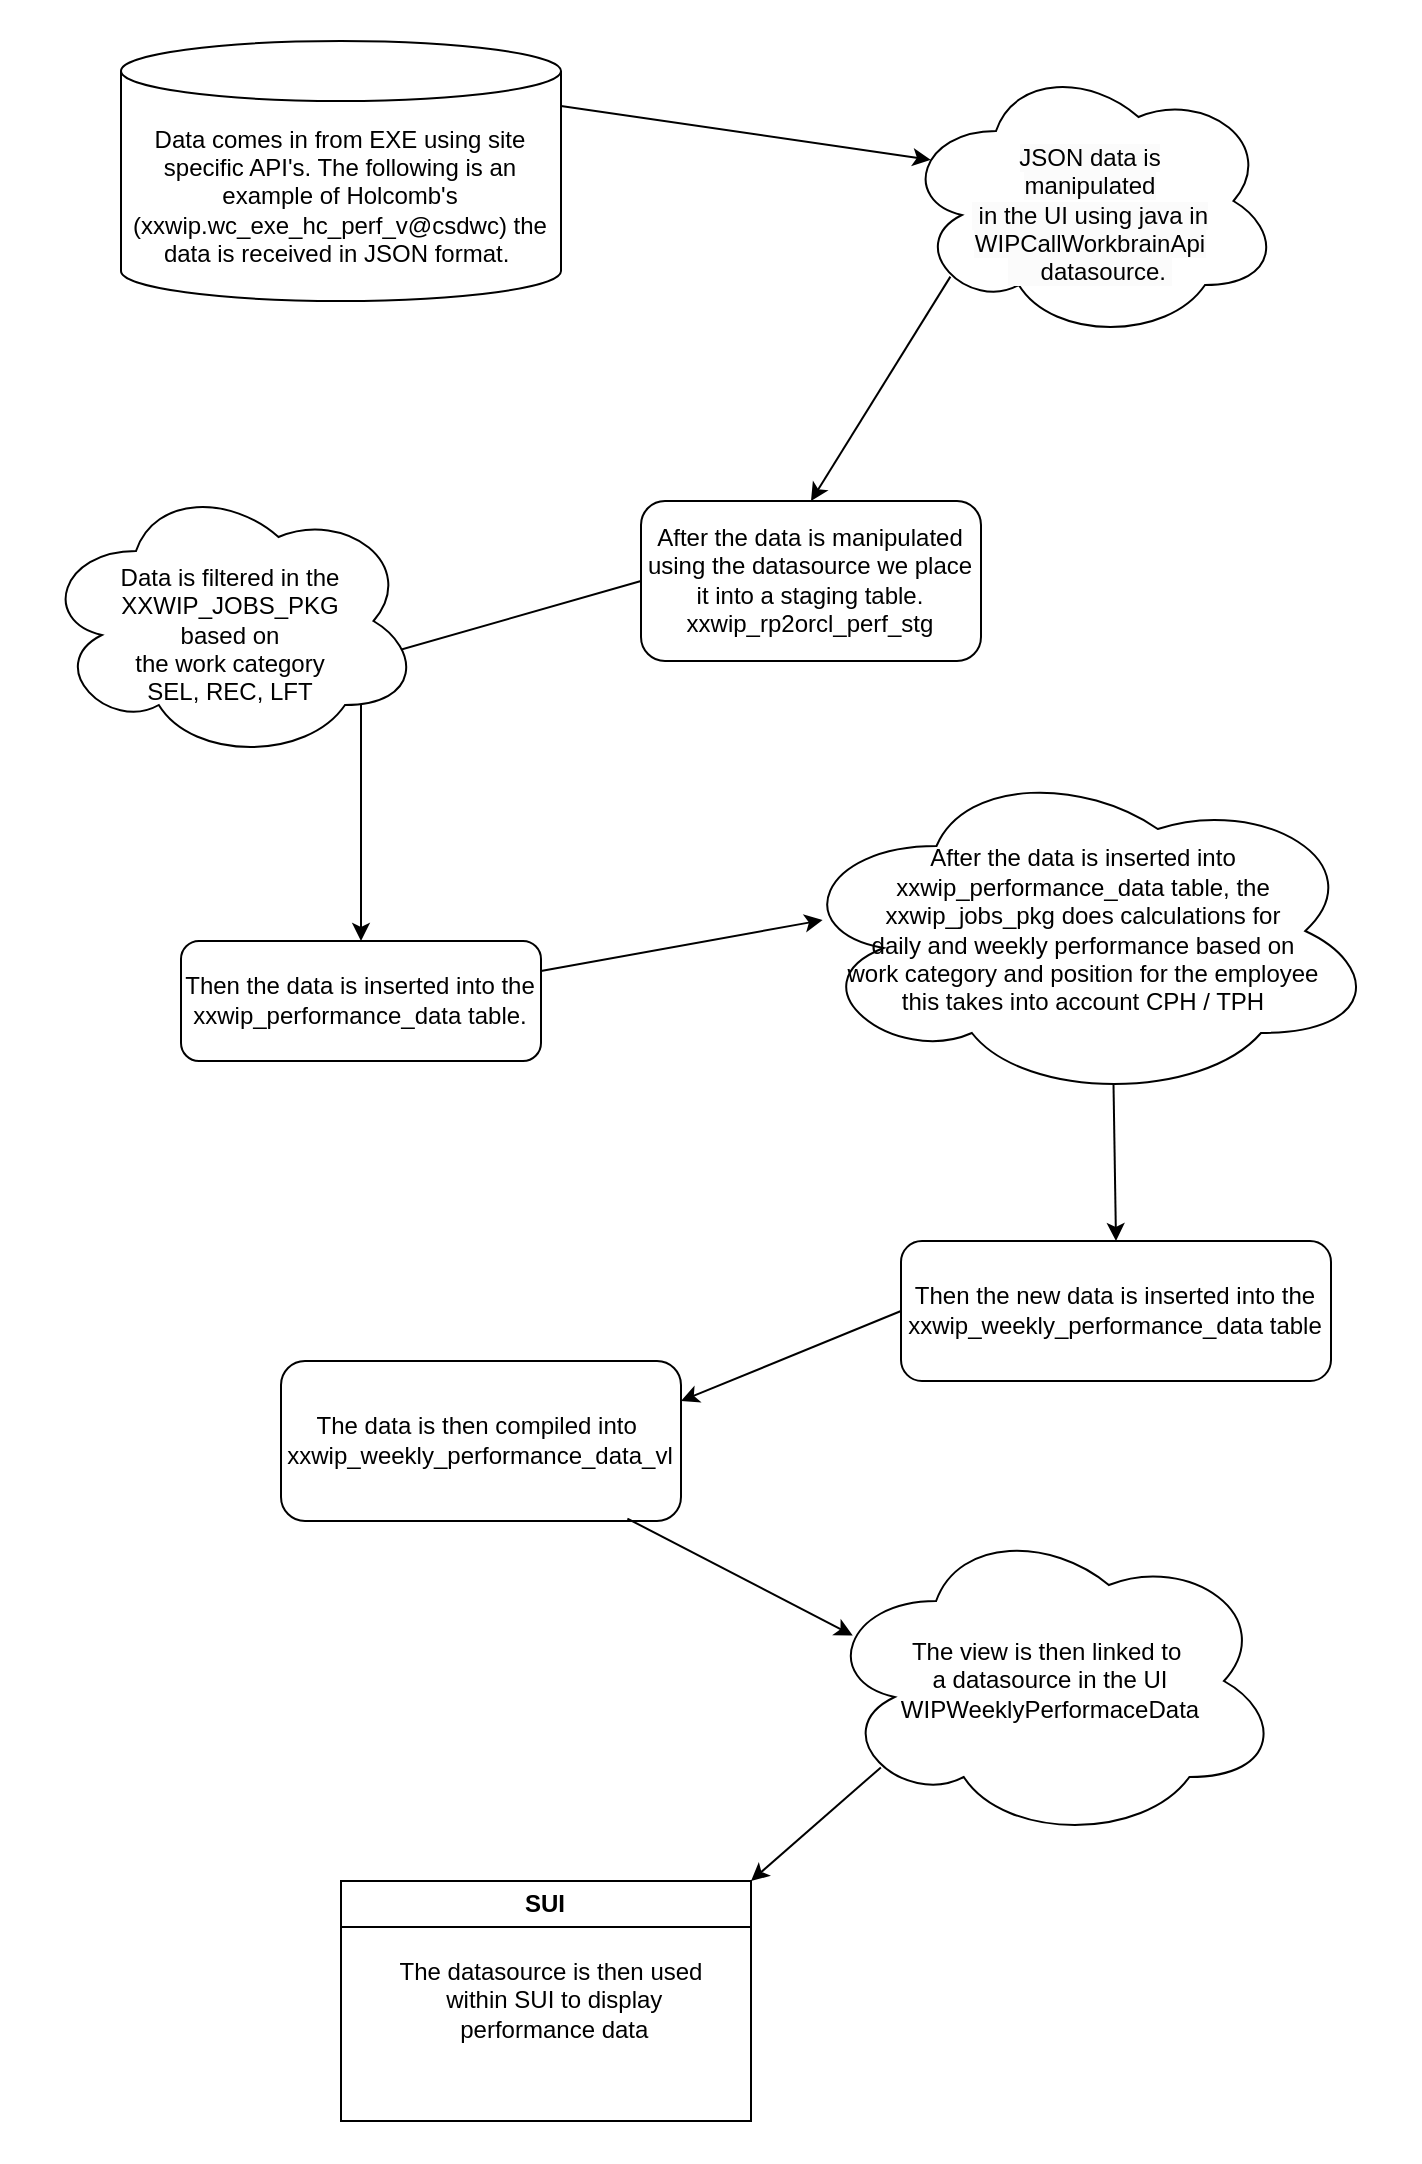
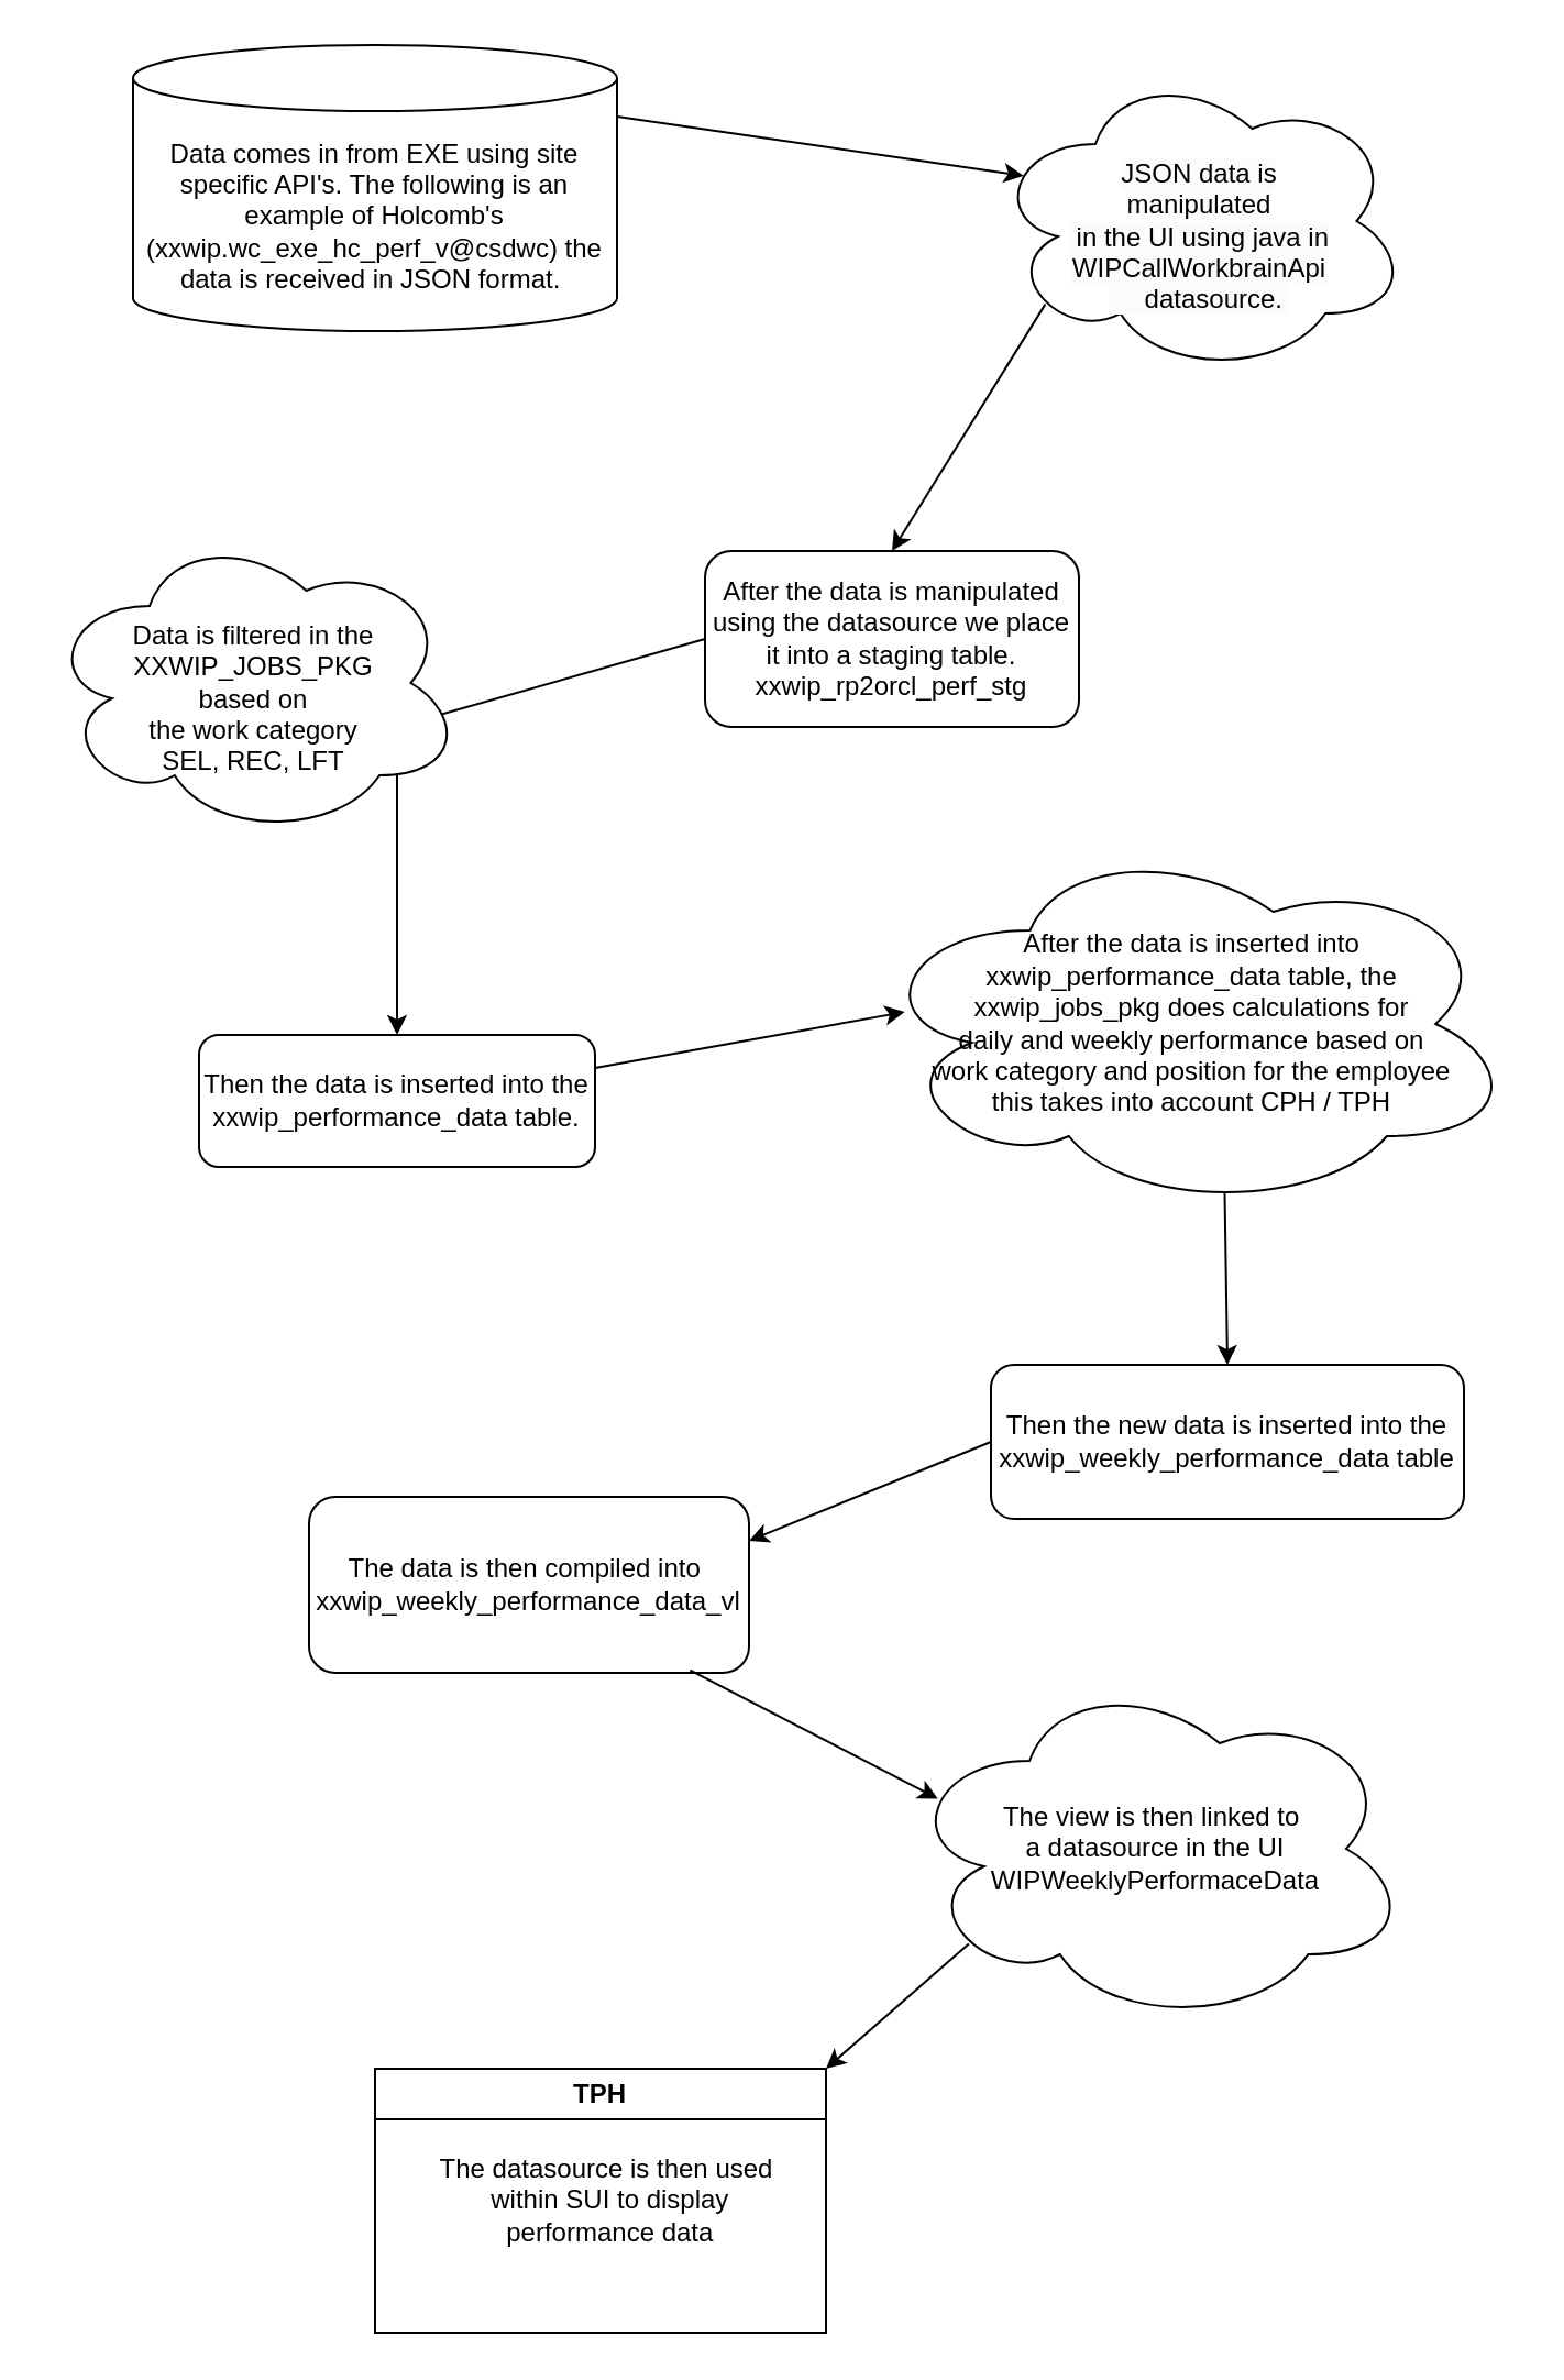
- <mxCell id="15" value="SUI" style="swimlane;whiteSpace=wrap;html=1;fillColor=#FFFFFF;" vertex="1" parent="1"><mxGeometry x="170" y="940" width="205" height="120" as="geometry" /></mxCell>
+ <mxCell id="15" value="TPH" style="swimlane;whiteSpace=wrap;html=1;fillColor=#FFFFFF;" vertex="1" parent="1"><mxGeometry x="170" y="940" width="205" height="120" as="geometry" /></mxCell>
